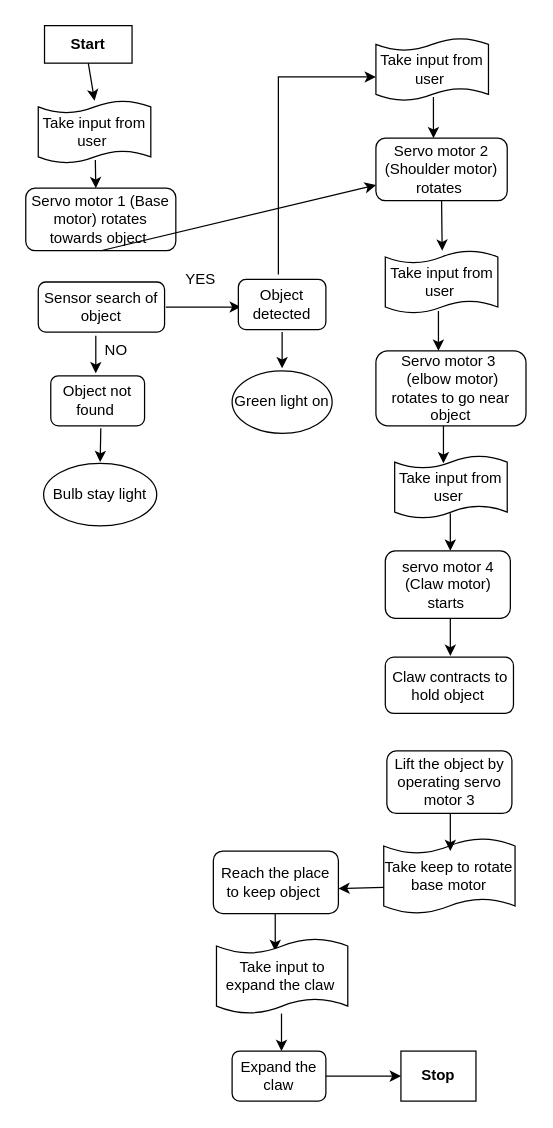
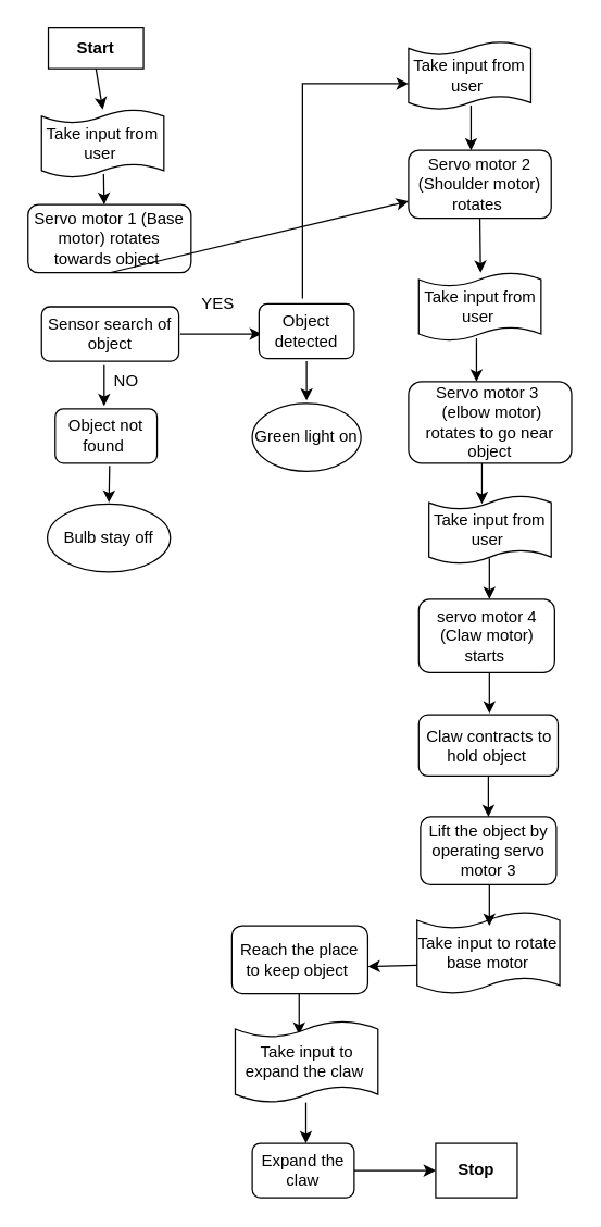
- <mxCell id="16" value="Bulb stay light" style="ellipse;whiteSpace=wrap;html=1;" vertex="1" parent="1"><mxGeometry x="34.25" y="370" width="90.5" height="50" as="geometry" /></mxCell>
+ <mxCell id="16" value="Bulb stay off" style="ellipse;whiteSpace=wrap;html=1;" vertex="1" parent="1"><mxGeometry x="34.25" y="370" width="90.5" height="50" as="geometry" /></mxCell>
+ <mxCell id="34" value="" style="endArrow=classic;html=1;rounded=0;exitX=0.5;exitY=1;exitDx=0;exitDy=0;entryX=0.5;entryY=0;entryDx=0;entryDy=0;" edge="1" parent="1" source="32" target="33"><mxGeometry width="50" height="50" relative="1" as="geometry"><mxPoint x="410" y="650" as="sourcePoint" /><mxPoint x="460" y="600" as="targetPoint" /></mxGeometry></mxCell>
- <mxCell id="35" value="Take keep to rotate base motor" style="shape=tape;whiteSpace=wrap;html=1;size=0.2;" vertex="1" parent="1"><mxGeometry x="306.25" y="670" width="105" height="60" as="geometry" /></mxCell>
+ <mxCell id="35" value="Take input to rotate base motor" style="shape=tape;whiteSpace=wrap;html=1;size=0.2;" vertex="1" parent="1"><mxGeometry x="306.25" y="670" width="105" height="60" as="geometry" /></mxCell>
